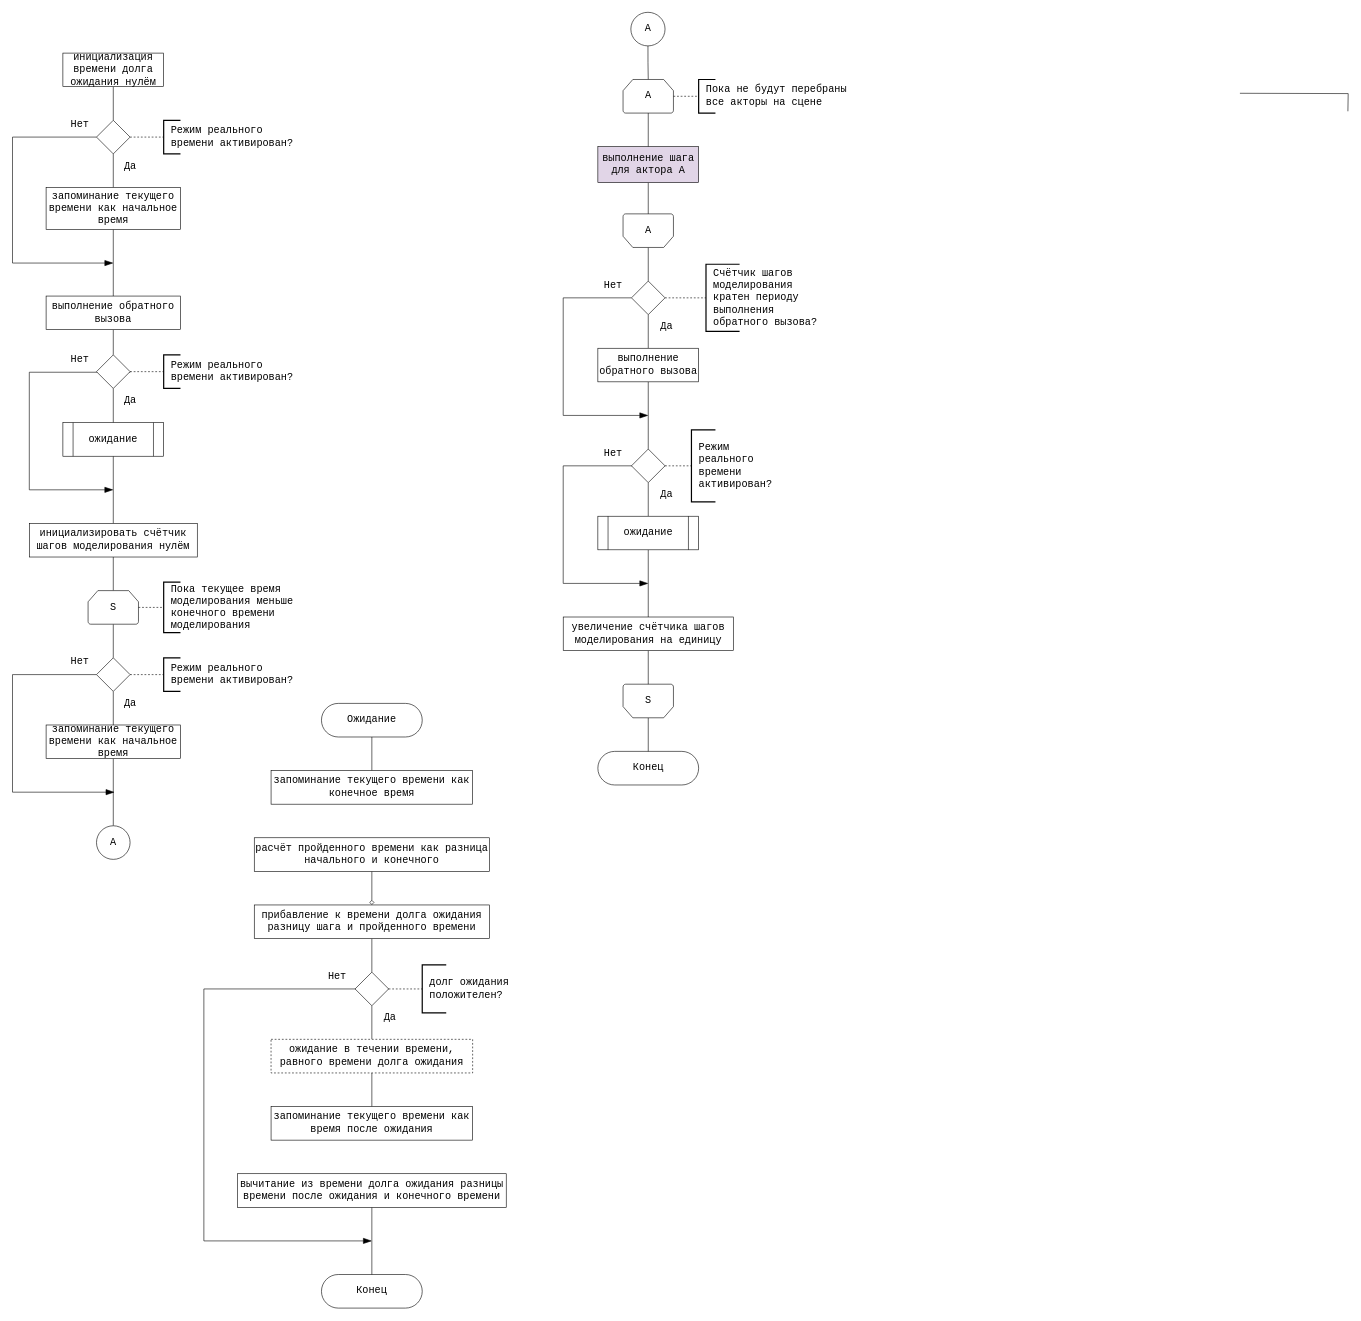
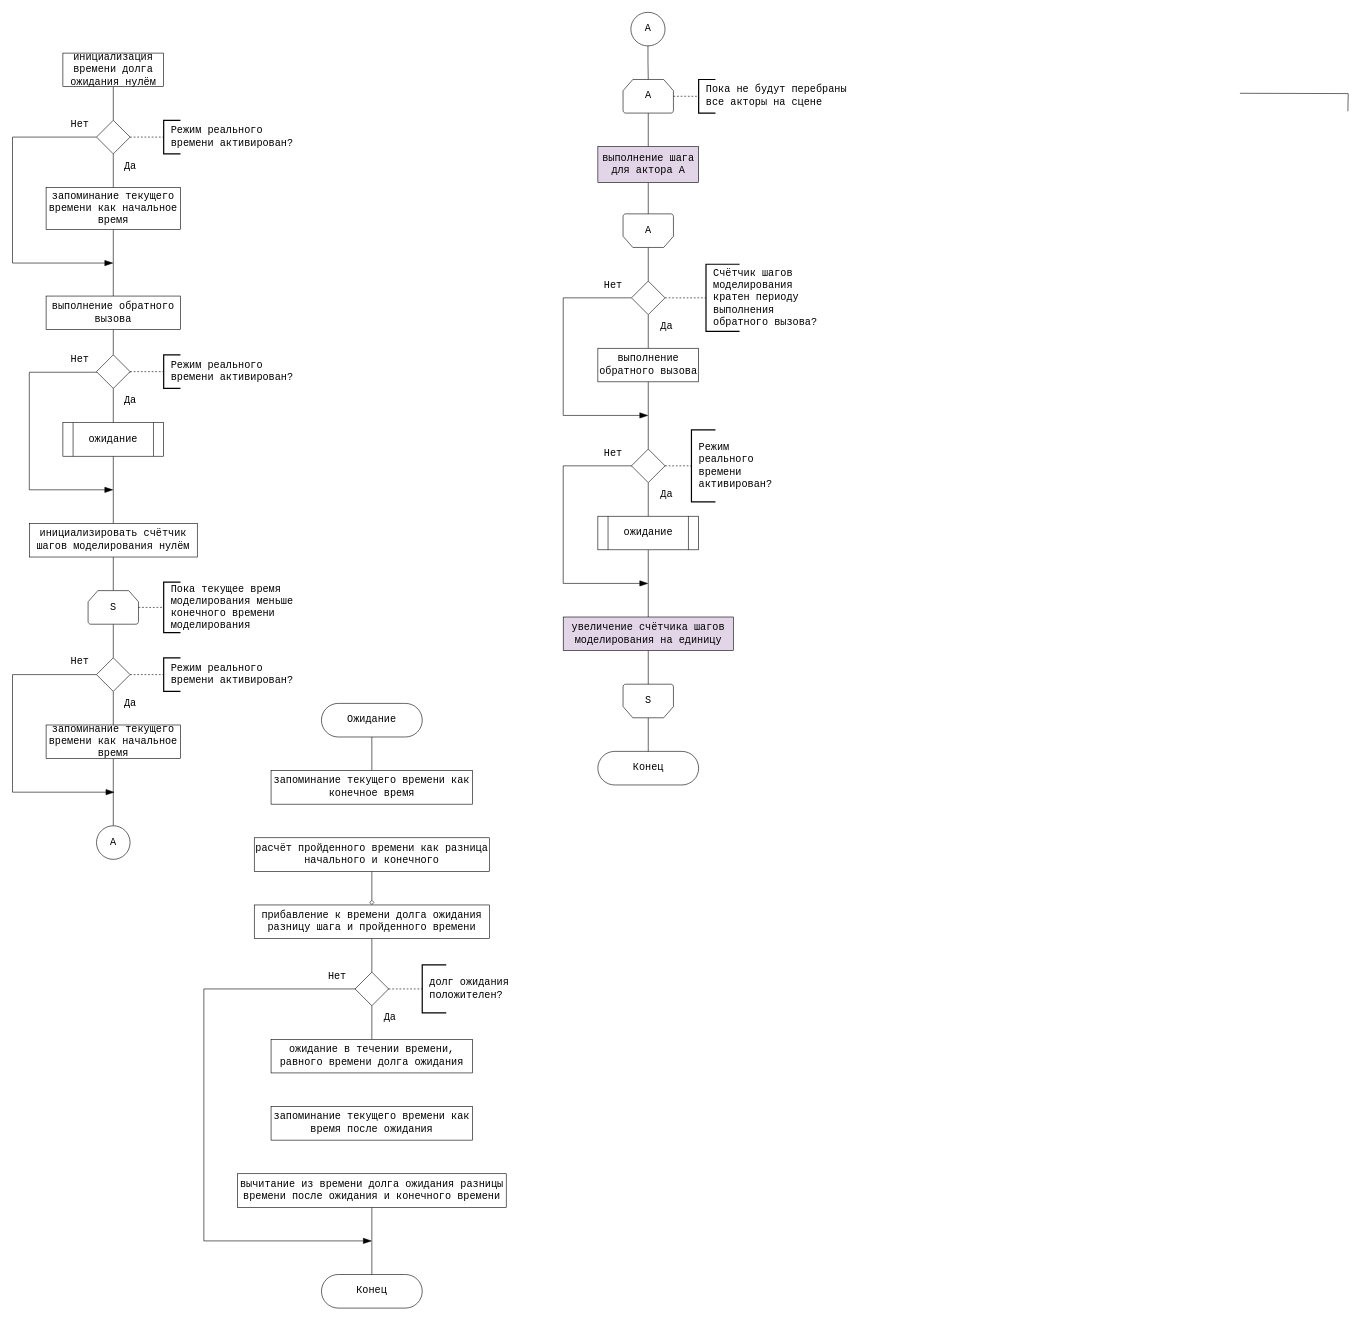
- <mxCell id="23" value="увеличение счётчика шагов моделирования на единицу" style="whiteSpace=wrap;html=1;fontFamily=Courier New;fontSize=17;" vertex="1" parent="1"><mxGeometry x="938" y="1028" width="283.5" height="56" as="geometry" /></mxCell>
+ <mxCell id="23" value="увеличение счётчика шагов моделирования на единицу" style="whiteSpace=wrap;html=1;fontFamily=Courier New;fontSize=17;fillColor=#e1d5e7;" vertex="1" parent="1"><mxGeometry x="938" y="1028" width="283.5" height="56" as="geometry" /></mxCell>
- <mxCell id="85" value="ожидание в течении времени, равного времени долга ожидания" style="whiteSpace=wrap;html=1;fontFamily=Courier New;fontSize=17;dashed=1;" vertex="1" parent="1"><mxGeometry x="451" y="1732" width="336" height="56" as="geometry" /></mxCell>
+ <mxCell id="85" value="ожидание в течении времени, равного времени долга ожидания" style="whiteSpace=wrap;html=1;fontFamily=Courier New;fontSize=17;" vertex="1" parent="1"><mxGeometry x="451" y="1732" width="336" height="56" as="geometry" /></mxCell>
- <mxCell id="84" style="edgeStyle=orthogonalEdgeStyle;rounded=0;orthogonalLoop=1;jettySize=auto;html=1;exitX=0.5;exitY=1;exitDx=0;exitDy=0;entryX=0.5;entryY=0;entryDx=0;entryDy=0;endArrow=none;endFill=0;fontFamily=Courier New;fontSize=17;" edge="1" parent="1" source="85" target="90"><mxGeometry relative="1" as="geometry" /></mxCell>
